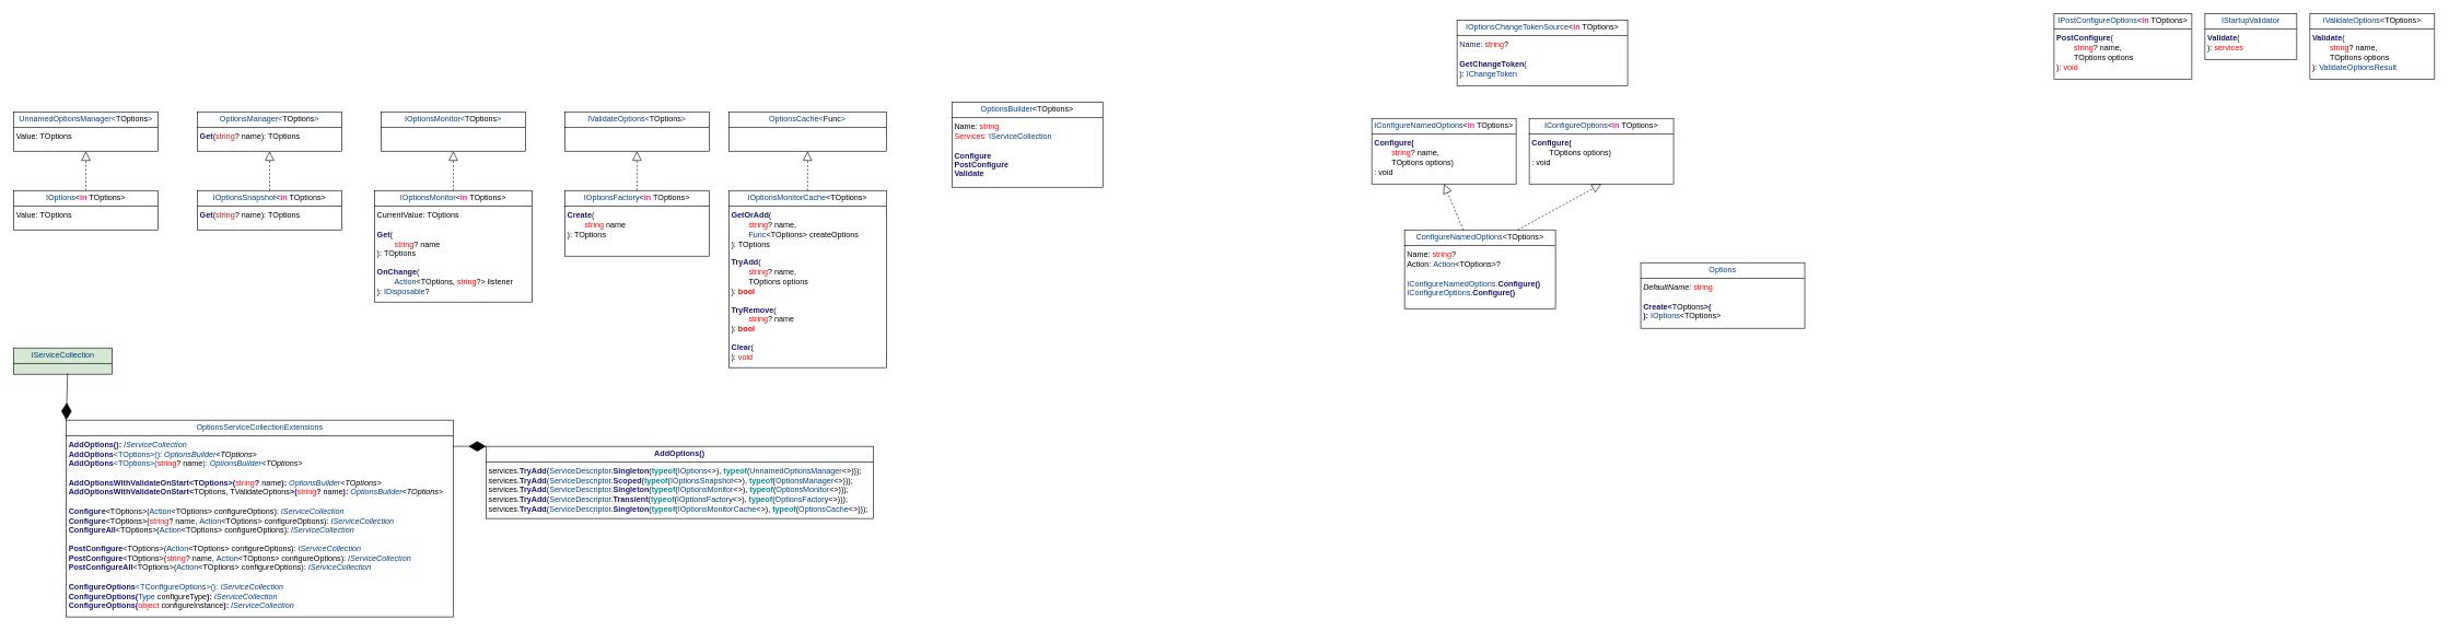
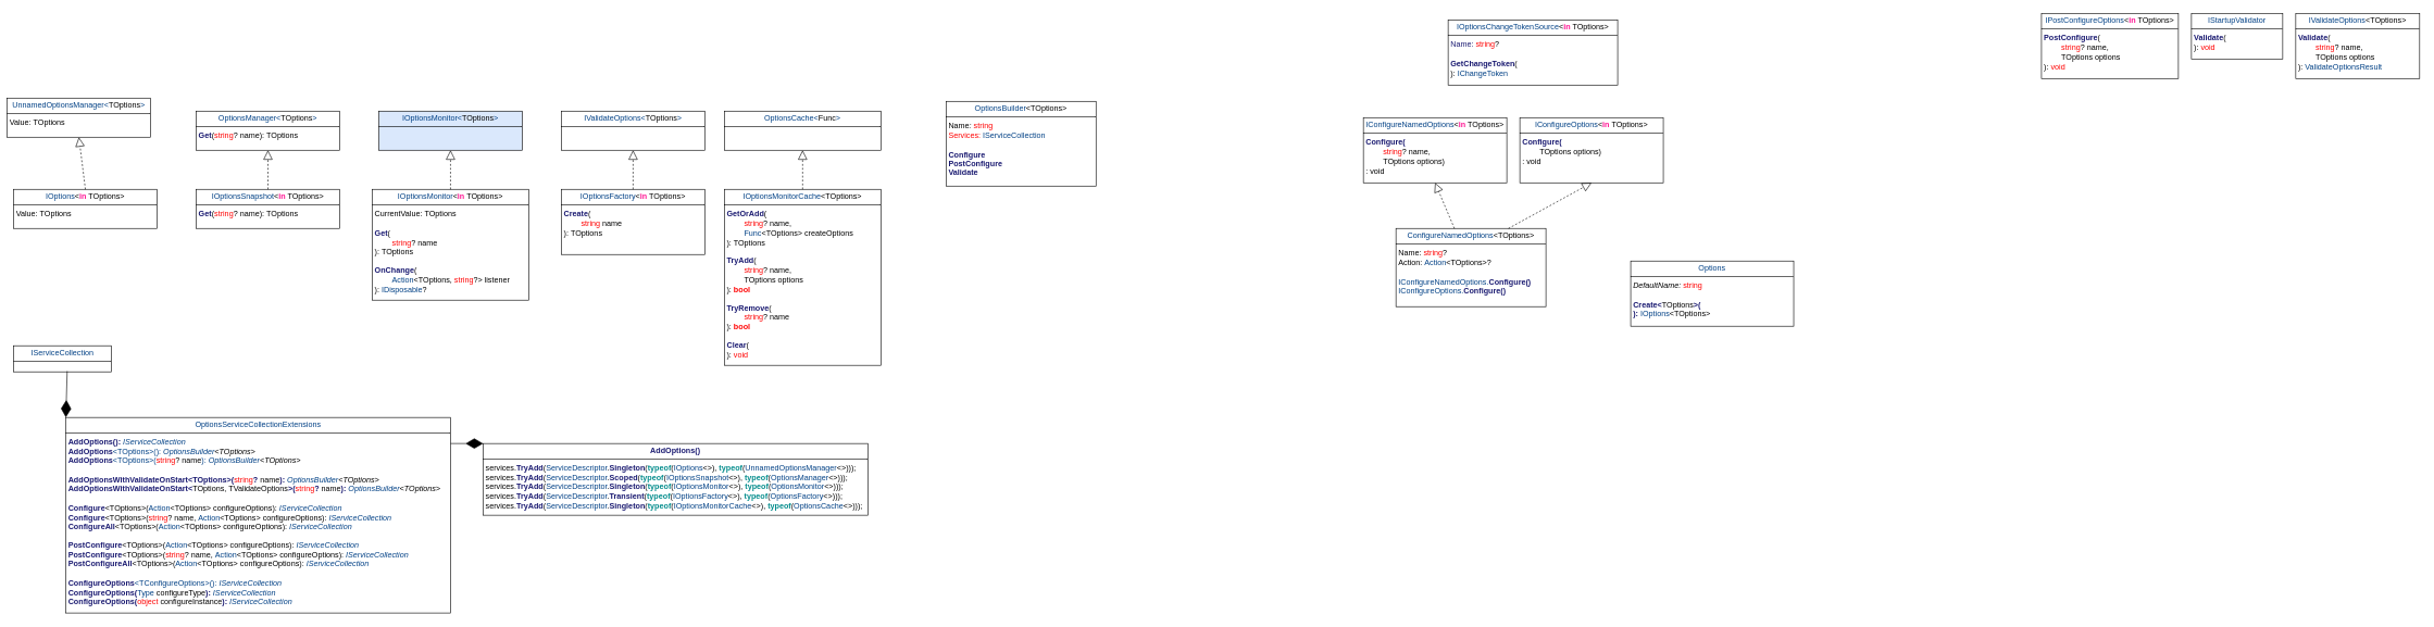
- <mxCell id="11" value="&lt;p style=&quot;margin:0px;margin-top:4px;text-align:center;&quot;&gt;&lt;span style=&quot;color: rgb(0, 64, 133); background-color: transparent; text-align: left;&quot;&gt;IStartupValidator&lt;/span&gt;&lt;/p&gt;&lt;hr size=&quot;1&quot; style=&quot;border-style:solid;&quot;&gt;&lt;p style=&quot;margin:0px;margin-left:4px;&quot;&gt;&lt;span style=&quot;color: rgb(25, 25, 112); font-weight: bold;&quot;&gt;Validate&lt;/span&gt;(&lt;/p&gt;&lt;p style=&quot;margin:0px;margin-left:4px;&quot;&gt;):&amp;nbsp;&lt;span style=&quot;color: rgb(255, 0, 0); background-color: transparent;&quot;&gt;services&lt;/span&gt;&lt;/p&gt;" style="verticalAlign=top;align=left;overflow=fill;html=1;whiteSpace=wrap;" parent="1" vertex="1"><mxGeometry x="3360" y="20" width="140" height="70" as="geometry" /></mxCell>
+ <mxCell id="11" value="&lt;p style=&quot;margin:0px;margin-top:4px;text-align:center;&quot;&gt;&lt;span style=&quot;color: rgb(0, 64, 133); background-color: transparent; text-align: left;&quot;&gt;IStartupValidator&lt;/span&gt;&lt;/p&gt;&lt;hr size=&quot;1&quot; style=&quot;border-style:solid;&quot;&gt;&lt;p style=&quot;margin:0px;margin-left:4px;&quot;&gt;&lt;span style=&quot;color: rgb(25, 25, 112); font-weight: bold;&quot;&gt;Validate&lt;/span&gt;(&lt;/p&gt;&lt;p style=&quot;margin:0px;margin-left:4px;&quot;&gt;):&amp;nbsp;&lt;span style=&quot;color: rgb(255, 0, 0); background-color: transparent;&quot;&gt;void&lt;/span&gt;&lt;/p&gt;" style="verticalAlign=top;align=left;overflow=fill;html=1;whiteSpace=wrap;" parent="1" vertex="1"><mxGeometry x="3360" y="20" width="140" height="70" as="geometry" /></mxCell>
- <mxCell id="23" value="&lt;p style=&quot;margin:0px;margin-top:4px;text-align:center;&quot;&gt;&lt;span style=&quot;color: rgb(0, 64, 133);&quot;&gt;UnnamedOptionsManager&amp;lt;&lt;/span&gt;&lt;span style=&quot;background-color: transparent; color: light-dark(rgb(0, 0, 0), rgb(255, 255, 255)); text-align: left;&quot;&gt;TOptions&lt;/span&gt;&lt;span style=&quot;color: rgb(0, 64, 133); background-color: transparent;&quot;&gt;&amp;gt;&lt;/span&gt;&lt;/p&gt;&lt;hr size=&quot;1&quot; style=&quot;border-style:solid;&quot;&gt;&lt;p style=&quot;margin:0px;margin-left:4px;&quot;&gt;Value:&amp;nbsp;&lt;span style=&quot;background-color: transparent; color: light-dark(rgb(0, 0, 0), rgb(255, 255, 255));&quot;&gt;TOptions&lt;/span&gt;&lt;/p&gt;" style="verticalAlign=top;align=left;overflow=fill;html=1;whiteSpace=wrap;" vertex="1" parent="1"><mxGeometry x="20" y="170" width="220" height="60" as="geometry" /></mxCell>
+ <mxCell id="23" value="&lt;p style=&quot;margin:0px;margin-top:4px;text-align:center;&quot;&gt;&lt;span style=&quot;color: rgb(0, 64, 133);&quot;&gt;UnnamedOptionsManager&amp;lt;&lt;/span&gt;&lt;span style=&quot;background-color: transparent; color: light-dark(rgb(0, 0, 0), rgb(255, 255, 255)); text-align: left;&quot;&gt;TOptions&lt;/span&gt;&lt;span style=&quot;color: rgb(0, 64, 133); background-color: transparent;&quot;&gt;&amp;gt;&lt;/span&gt;&lt;/p&gt;&lt;hr size=&quot;1&quot; style=&quot;border-style:solid;&quot;&gt;&lt;p style=&quot;margin:0px;margin-left:4px;&quot;&gt;Value:&amp;nbsp;&lt;span style=&quot;background-color: transparent; color: light-dark(rgb(0, 0, 0), rgb(255, 255, 255));&quot;&gt;TOptions&lt;/span&gt;&lt;/p&gt;" style="verticalAlign=top;align=left;overflow=fill;html=1;whiteSpace=wrap;" vertex="1" parent="1"><mxGeometry x="10" y="150" width="220" height="60" as="geometry" /></mxCell>
- <mxCell id="27" value="&lt;p style=&quot;margin:0px;margin-top:4px;text-align:center;&quot;&gt;&lt;span style=&quot;color: rgb(0, 64, 133);&quot;&gt;&lt;span style=&quot;background-color: transparent;&quot;&gt;IOptionsMonitor&lt;/span&gt;&amp;lt;&lt;/span&gt;&lt;span style=&quot;background-color: transparent; color: light-dark(rgb(0, 0, 0), rgb(255, 255, 255)); text-align: left;&quot;&gt;TOptions&lt;/span&gt;&lt;span style=&quot;color: rgb(0, 64, 133); background-color: transparent;&quot;&gt;&amp;gt;&lt;/span&gt;&lt;/p&gt;&lt;hr size=&quot;1&quot; style=&quot;border-style:solid;&quot;&gt;&lt;p style=&quot;margin:0px;margin-left:4px;&quot;&gt;&lt;br&gt;&lt;/p&gt;" style="verticalAlign=top;align=left;overflow=fill;html=1;whiteSpace=wrap;" vertex="1" parent="1"><mxGeometry x="580" y="170" width="220" height="60" as="geometry" /></mxCell>
+ <mxCell id="27" value="&lt;p style=&quot;margin:0px;margin-top:4px;text-align:center;&quot;&gt;&lt;span style=&quot;color: rgb(0, 64, 133);&quot;&gt;&lt;span style=&quot;background-color: transparent;&quot;&gt;IOptionsMonitor&lt;/span&gt;&amp;lt;&lt;/span&gt;&lt;span style=&quot;background-color: transparent; color: light-dark(rgb(0, 0, 0), rgb(255, 255, 255)); text-align: left;&quot;&gt;TOptions&lt;/span&gt;&lt;span style=&quot;color: rgb(0, 64, 133); background-color: transparent;&quot;&gt;&amp;gt;&lt;/span&gt;&lt;/p&gt;&lt;hr size=&quot;1&quot; style=&quot;border-style:solid;&quot;&gt;&lt;p style=&quot;margin:0px;margin-left:4px;&quot;&gt;&lt;br&gt;&lt;/p&gt;" style="verticalAlign=top;align=left;overflow=fill;html=1;whiteSpace=wrap;fillColor=#dae8fc;" vertex="1" parent="1"><mxGeometry x="580" y="170" width="220" height="60" as="geometry" /></mxCell>
- <mxCell id="18" value="&lt;p style=&quot;margin:0px;margin-top:4px;text-align:center;&quot;&gt;&lt;span style=&quot;color: rgb(0, 64, 133); background-color: transparent; text-align: left;&quot;&gt;IServiceCollection&lt;/span&gt;&lt;/p&gt;&lt;hr size=&quot;1&quot; style=&quot;border-style:solid;&quot;&gt;&lt;p style=&quot;margin:0px;margin-left:4px;&quot;&gt;&lt;br&gt;&lt;/p&gt;" style="verticalAlign=top;align=left;overflow=fill;html=1;whiteSpace=wrap;fillColor=#d5e8d4;" vertex="1" parent="1"><mxGeometry x="20" y="530" width="150" height="40" as="geometry" /></mxCell>
+ <mxCell id="18" value="&lt;p style=&quot;margin:0px;margin-top:4px;text-align:center;&quot;&gt;&lt;span style=&quot;color: rgb(0, 64, 133); background-color: transparent; text-align: left;&quot;&gt;IServiceCollection&lt;/span&gt;&lt;/p&gt;&lt;hr size=&quot;1&quot; style=&quot;border-style:solid;&quot;&gt;&lt;p style=&quot;margin:0px;margin-left:4px;&quot;&gt;&lt;br&gt;&lt;/p&gt;" style="verticalAlign=top;align=left;overflow=fill;html=1;whiteSpace=wrap;" vertex="1" parent="1"><mxGeometry x="20" y="530" width="150" height="40" as="geometry" /></mxCell>
